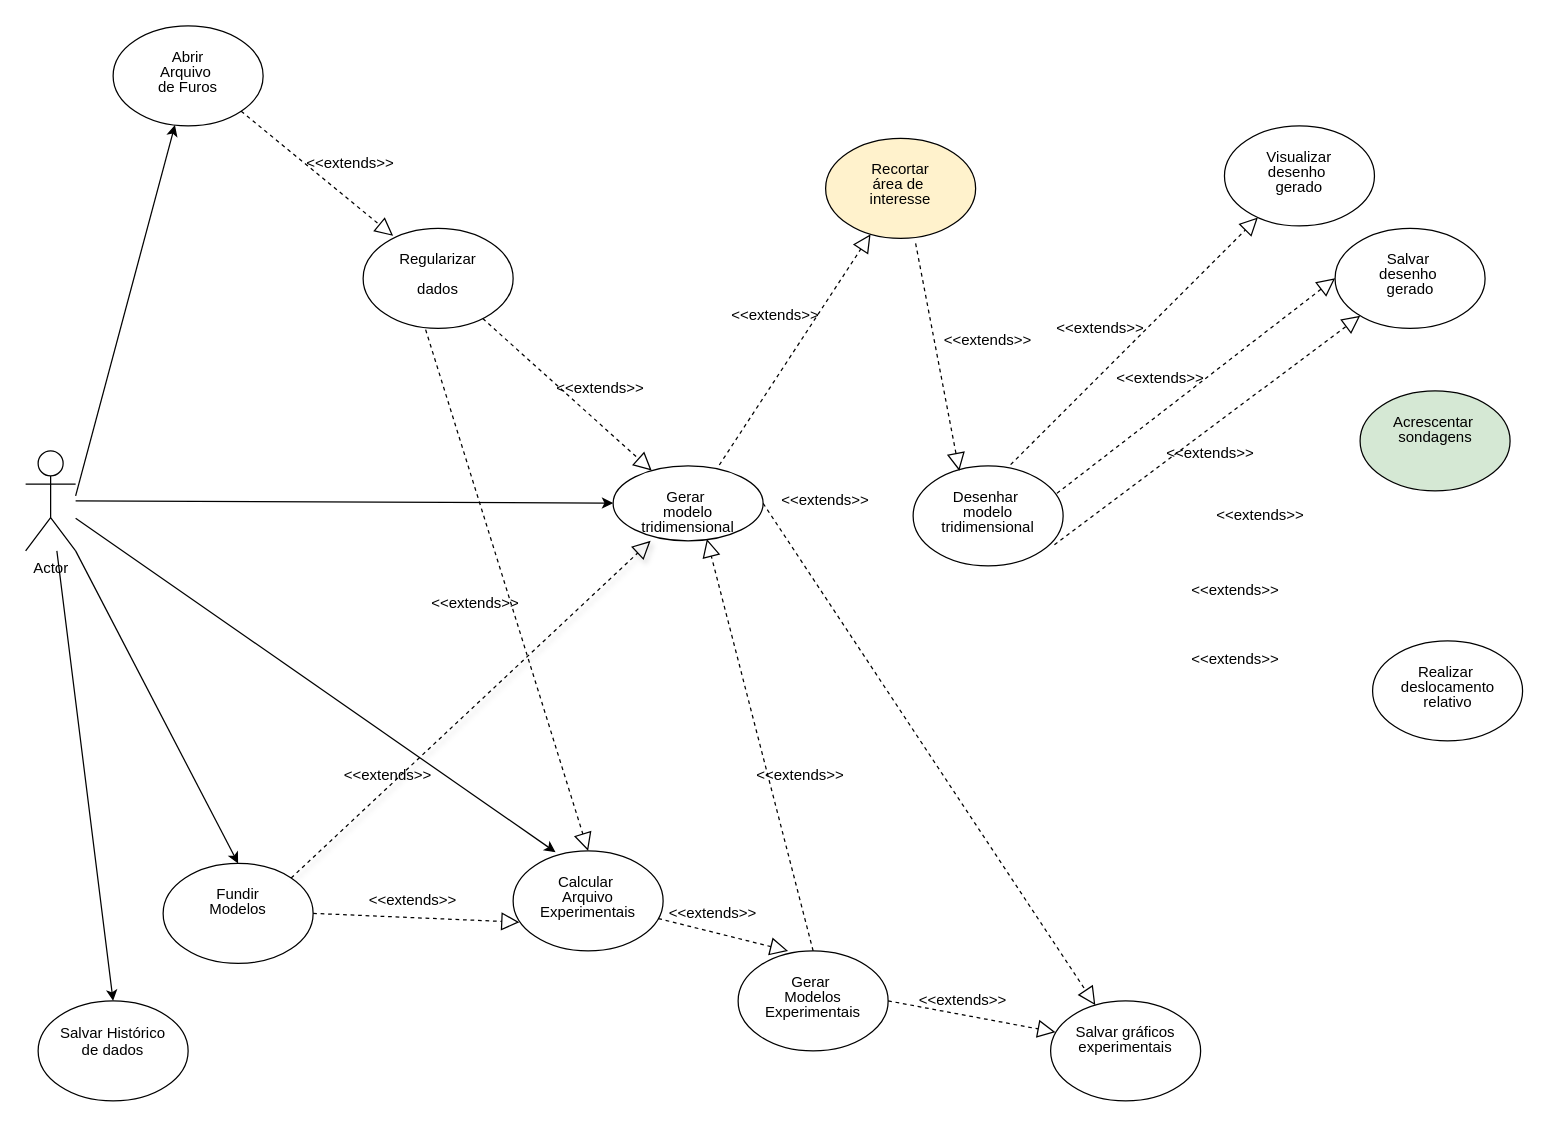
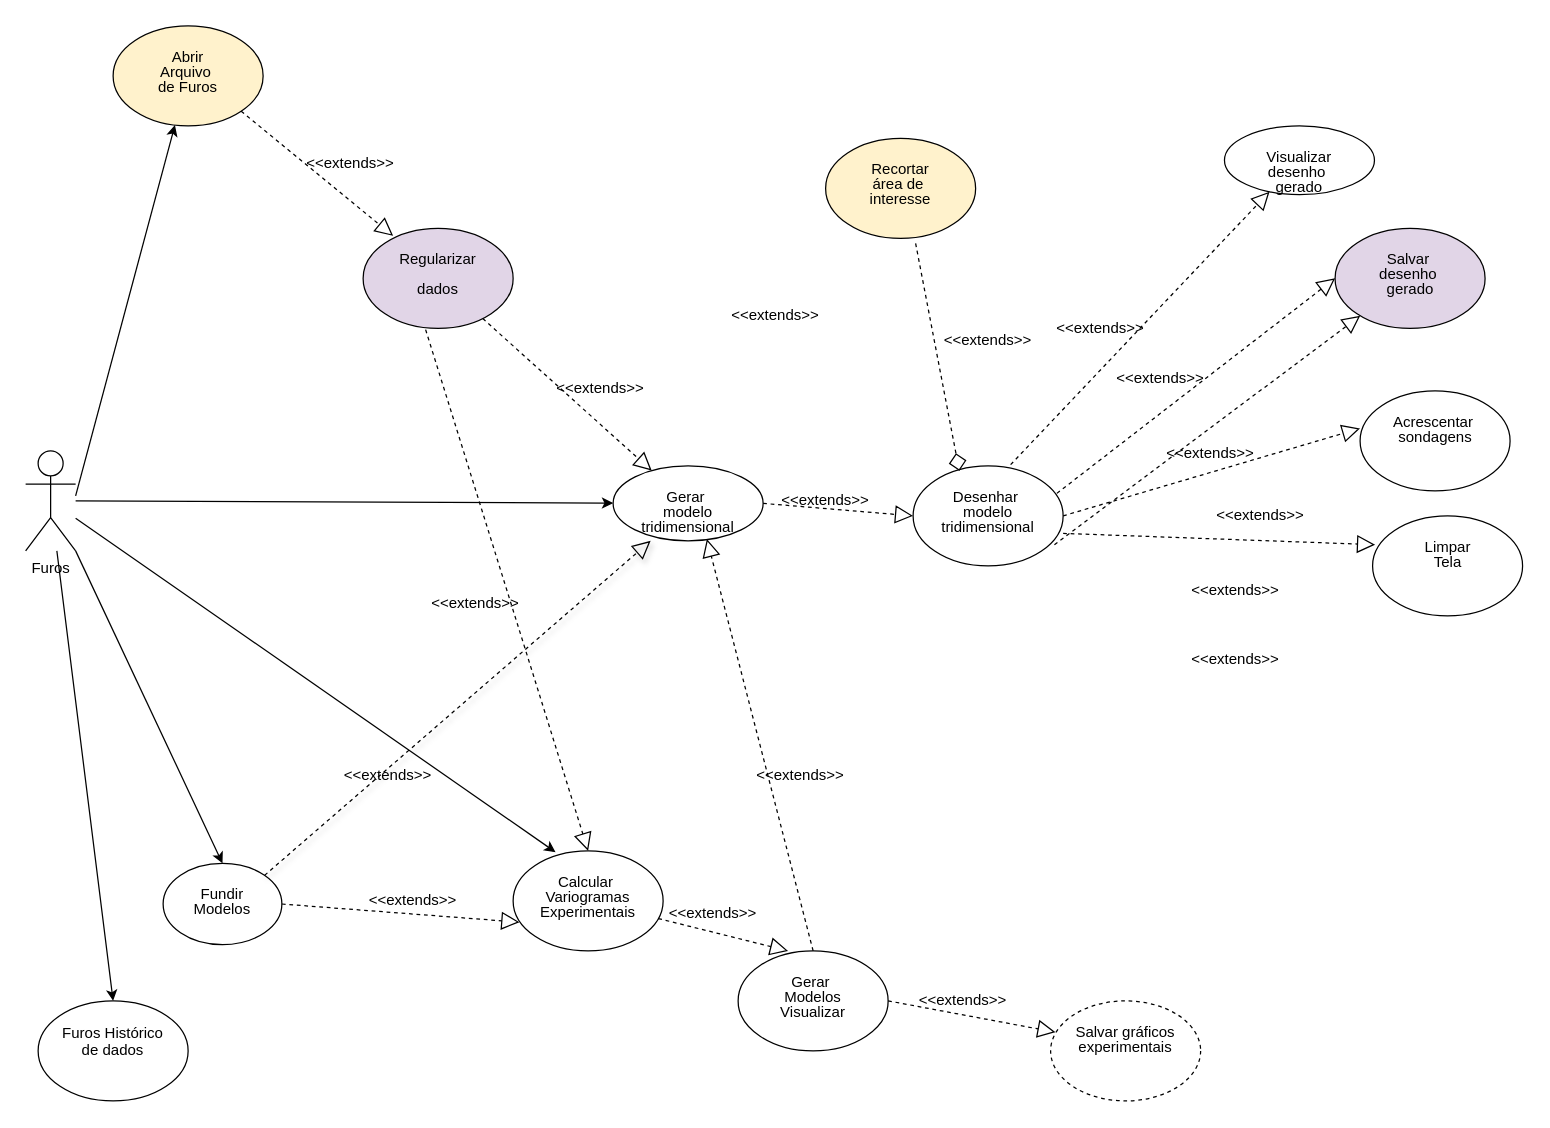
- <mxCell id="8" value="&lt;p style=&quot;line-height: 100%&quot;&gt;Abrir&lt;br&gt;Arquivo&amp;nbsp;&lt;br&gt;de Furos&lt;/p&gt;" style="ellipse;whiteSpace=wrap;html=1;verticalAlign=top;" parent="1" vertex="1"><mxGeometry x="90" y="20" width="120" height="80" as="geometry" /></mxCell>
+ <mxCell id="8" value="&lt;p style=&quot;line-height: 100%&quot;&gt;Abrir&lt;br&gt;Arquivo&amp;nbsp;&lt;br&gt;de Furos&lt;/p&gt;" style="ellipse;whiteSpace=wrap;html=1;verticalAlign=top;fillColor=#fff2cc;" parent="1" vertex="1"><mxGeometry x="90" y="20" width="120" height="80" as="geometry" /></mxCell>
- <mxCell id="43" value="&lt;p style=&quot;line-height: 100%&quot;&gt;Visualizar&lt;br&gt;desenho&amp;nbsp;&lt;br&gt;gerado&lt;/p&gt;" style="ellipse;whiteSpace=wrap;html=1;verticalAlign=top;" parent="1" vertex="1"><mxGeometry x="979.07" width="120" height="80" as="geometry" y="100" /></mxCell>
+ <mxCell id="43" value="&lt;p style=&quot;line-height: 100%&quot;&gt;Visualizar&lt;br&gt;desenho&amp;nbsp;&lt;br&gt;gerado&lt;/p&gt;" style="ellipse;whiteSpace=wrap;html=1;verticalAlign=top;" parent="1" vertex="1"><mxGeometry x="979.07" y="100" width="120" height="55" as="geometry" /></mxCell>
- <mxCell id="46" value="&lt;p style=&quot;line-height: 100%&quot;&gt;Regularizar&lt;/p&gt;&lt;p style=&quot;line-height: 100%&quot;&gt;dados&lt;/p&gt;" style="ellipse;whiteSpace=wrap;html=1;verticalAlign=top;" parent="1" vertex="1"><mxGeometry x="290" y="182" width="120" height="80" as="geometry" /></mxCell>
+ <mxCell id="46" value="&lt;p style=&quot;line-height: 100%&quot;&gt;Regularizar&lt;/p&gt;&lt;p style=&quot;line-height: 100%&quot;&gt;dados&lt;/p&gt;" style="ellipse;whiteSpace=wrap;html=1;verticalAlign=top;fillColor=#e1d5e7;" parent="1" vertex="1"><mxGeometry x="290" y="182" width="120" height="80" as="geometry" /></mxCell>
- <mxCell id="10" value="&lt;p style=&quot;line-height: 100%&quot;&gt;Salvar&amp;nbsp;&lt;br&gt;desenho&amp;nbsp;&lt;br&gt;gerado&lt;/p&gt;" style="ellipse;whiteSpace=wrap;html=1;verticalAlign=top;" parent="1" vertex="1"><mxGeometry x="1067.57" y="182" width="120" height="80" as="geometry" /></mxCell>
+ <mxCell id="10" value="&lt;p style=&quot;line-height: 100%&quot;&gt;Salvar&amp;nbsp;&lt;br&gt;desenho&amp;nbsp;&lt;br&gt;gerado&lt;/p&gt;" style="ellipse;whiteSpace=wrap;html=1;verticalAlign=top;fillColor=#e1d5e7;" parent="1" vertex="1"><mxGeometry x="1067.57" y="182" width="120" height="80" as="geometry" /></mxCell>
- <mxCell id="40" value="" style="endArrow=block;dashed=1;endFill=0;endSize=12;html=1;exitX=0.708;exitY=-0.012;exitDx=0;exitDy=0;exitPerimeter=0;" parent="1" source="11" target="9" edge="1"><mxGeometry width="160" relative="1" as="geometry"><mxPoint x="453" y="330" as="sourcePoint" /><mxPoint x="355" y="369.04" as="targetPoint" /></mxGeometry></mxCell>
- <mxCell id="16" value="&lt;p style=&quot;line-height: 100%&quot;&gt;Acrescentar&amp;nbsp;&lt;br&gt;sondagens&lt;/p&gt;" style="ellipse;whiteSpace=wrap;html=1;verticalAlign=top;fillColor=#d5e8d4;" parent="1" vertex="1"><mxGeometry x="1087.57" y="312" width="120" height="80" as="geometry" /></mxCell>
+ <mxCell id="16" value="&lt;p style=&quot;line-height: 100%&quot;&gt;Acrescentar&amp;nbsp;&lt;br&gt;sondagens&lt;/p&gt;" style="ellipse;whiteSpace=wrap;html=1;verticalAlign=top;" parent="1" vertex="1"><mxGeometry x="1087.57" y="312" width="120" height="80" as="geometry" /></mxCell>
- <mxCell id="54" value="" style="endArrow=block;dashed=1;endFill=0;endSize=12;html=1;exitX=0.6;exitY=1.05;exitDx=0;exitDy=0;exitPerimeter=0;entryX=0.308;entryY=0.05;entryDx=0;entryDy=0;entryPerimeter=0;" parent="1" source="9" target="39" edge="1"><mxGeometry width="160" relative="1" as="geometry"><mxPoint x="584.96" y="381.04" as="sourcePoint" /><mxPoint x="730" y="280" as="targetPoint" /></mxGeometry></mxCell>
+ <mxCell id="54" value="" style="endArrow=diamond;dashed=1;endFill=0;endSize=12;html=1;exitX=0.6;exitY=1.05;exitDx=0;exitDy=0;exitPerimeter=0;entryX=0.308;entryY=0.05;entryDx=0;entryDy=0;entryPerimeter=0;" parent="1" source="9" target="39" edge="1"><mxGeometry width="160" relative="1" as="geometry"><mxPoint x="584.96" y="381.04" as="sourcePoint" /><mxPoint x="730" y="280" as="targetPoint" /></mxGeometry></mxCell>
+ <mxCell id="17" value="" style="endArrow=block;dashed=1;endFill=0;endSize=12;html=1;entryX=0;entryY=0.375;entryDx=0;entryDy=0;entryPerimeter=0;exitX=1;exitY=0.5;exitDx=0;exitDy=0;" parent="1" source="39" target="16" edge="1"><mxGeometry width="160" relative="1" as="geometry"><mxPoint x="847.57" y="412" as="sourcePoint" /><mxPoint x="982.61" y="482" as="targetPoint" /></mxGeometry></mxCell>
+ <mxCell id="19" value="" style="endArrow=block;dashed=1;endFill=0;endSize=12;html=1;entryX=0.017;entryY=0.288;entryDx=0;entryDy=0;entryPerimeter=0;exitX=1;exitY=0.675;exitDx=0;exitDy=0;exitPerimeter=0;" parent="1" source="39" target="12" edge="1"><mxGeometry width="160" relative="1" as="geometry"><mxPoint x="844.57" y="426" as="sourcePoint" /><mxPoint x="1027.57" y="567" as="targetPoint" /></mxGeometry></mxCell>
+ <mxCell id="12" value="&lt;p style=&quot;line-height: 100%&quot;&gt;Limpar&lt;br&gt;Tela&lt;/p&gt;" style="ellipse;whiteSpace=wrap;html=1;verticalAlign=top;" parent="1" vertex="1"><mxGeometry x="1097.57" y="412" width="120" height="80" as="geometry" /></mxCell>
- <mxCell id="7" value="Actor" style="shape=umlActor;verticalLabelPosition=bottom;verticalAlign=top;html=1;direction=east;" parent="1" vertex="1"><mxGeometry x="20" y="360" width="40" height="80" as="geometry" /></mxCell>
+ <mxCell id="7" value="Furos" style="shape=umlActor;verticalLabelPosition=bottom;verticalAlign=top;html=1;direction=east;" parent="1" vertex="1"><mxGeometry x="20" y="360" width="40" height="80" as="geometry" /></mxCell>
- <mxCell id="13" value="&lt;p style=&quot;line-height: 100%&quot;&gt;Realizar&amp;nbsp;&lt;br&gt;deslocamento&lt;br&gt;relativo&lt;/p&gt;" style="ellipse;whiteSpace=wrap;html=1;verticalAlign=top;" parent="1" vertex="1"><mxGeometry x="1097.57" y="512" width="120" height="80" as="geometry" /></mxCell>
- <mxCell id="41" value="" style="endArrow=block;dashed=1;endFill=0;endSize=12;html=1;exitX=1;exitY=0.5;exitDx=0;exitDy=0;" parent="1" source="11" target="29" edge="1"><mxGeometry width="160" relative="1" as="geometry"><mxPoint x="420" y="440" as="sourcePoint" /><mxPoint x="489.385" y="189.785" as="targetPoint" /></mxGeometry></mxCell>
+ <mxCell id="41" value="" style="endArrow=block;dashed=1;endFill=0;endSize=12;html=1;entryX=0;entryY=0.5;entryDx=0;entryDy=0;exitX=1;exitY=0.5;exitDx=0;exitDy=0;" parent="1" source="11" target="39" edge="1"><mxGeometry width="160" relative="1" as="geometry"><mxPoint x="420" y="440" as="sourcePoint" /><mxPoint x="489.385" y="189.785" as="targetPoint" /></mxGeometry></mxCell>
- <mxCell id="24" value="&lt;p style=&quot;line-height: 100%&quot;&gt;Calcular&amp;nbsp;&lt;br&gt;Arquivo&lt;br&gt;Experimentais&lt;/p&gt;" style="ellipse;whiteSpace=wrap;html=1;verticalAlign=top;" parent="1" vertex="1"><mxGeometry x="410" y="680" width="120" height="80" as="geometry" /></mxCell>
+ <mxCell id="24" value="&lt;p style=&quot;line-height: 100%&quot;&gt;Calcular&amp;nbsp;&lt;br&gt;Variogramas&lt;br&gt;Experimentais&lt;/p&gt;" style="ellipse;whiteSpace=wrap;html=1;verticalAlign=top;" parent="1" vertex="1"><mxGeometry x="410" y="680" width="120" height="80" as="geometry" /></mxCell>
- <mxCell id="30" value="&lt;p style=&quot;line-height: 100%&quot;&gt;Fundir&lt;br&gt;Modelos&lt;/p&gt;" style="ellipse;whiteSpace=wrap;html=1;verticalAlign=top;" parent="1" vertex="1"><mxGeometry x="130" y="690" width="120" height="80" as="geometry" /></mxCell>
+ <mxCell id="30" value="&lt;p style=&quot;line-height: 100%&quot;&gt;Fundir&lt;br&gt;Modelos&lt;/p&gt;" style="ellipse;whiteSpace=wrap;html=1;verticalAlign=top;" parent="1" vertex="1"><mxGeometry x="130" y="690" width="95" height="65" as="geometry" /></mxCell>
- <mxCell id="25" value="&lt;p style=&quot;line-height: 100%&quot;&gt;Gerar&amp;nbsp;&lt;br&gt;Modelos&lt;br&gt;Experimentais&lt;/p&gt;" style="ellipse;whiteSpace=wrap;html=1;verticalAlign=top;" parent="1" vertex="1"><mxGeometry x="590" y="760" width="120" height="80" as="geometry" /></mxCell>
+ <mxCell id="25" value="&lt;p style=&quot;line-height: 100%&quot;&gt;Gerar&amp;nbsp;&lt;br&gt;Modelos&lt;br&gt;Visualizar&lt;/p&gt;" style="ellipse;whiteSpace=wrap;html=1;verticalAlign=top;" parent="1" vertex="1"><mxGeometry x="590" y="760" width="120" height="80" as="geometry" /></mxCell>
- <mxCell id="53" value="&lt;p style=&quot;line-height: 100%&quot;&gt;&lt;/p&gt;&lt;div&gt;&lt;span&gt;Salvar Histórico&lt;/span&gt;&lt;/div&gt;&lt;div&gt;&lt;span&gt;de dados&lt;/span&gt;&lt;/div&gt;&lt;p&gt;&lt;/p&gt;" style="ellipse;whiteSpace=wrap;html=1;verticalAlign=top;align=center;" parent="1" vertex="1"><mxGeometry x="30" y="800" width="120" height="80" as="geometry" /></mxCell>
+ <mxCell id="53" value="&lt;p style=&quot;line-height: 100%&quot;&gt;&lt;/p&gt;&lt;div&gt;&lt;span&gt;Furos Histórico&lt;/span&gt;&lt;/div&gt;&lt;div&gt;&lt;span&gt;de dados&lt;/span&gt;&lt;/div&gt;&lt;p&gt;&lt;/p&gt;" style="ellipse;whiteSpace=wrap;html=1;verticalAlign=top;align=center;" parent="1" vertex="1"><mxGeometry x="30" y="800" width="120" height="80" as="geometry" /></mxCell>
- <mxCell id="29" value="&lt;p style=&quot;line-height: 100%&quot;&gt;Salvar gráficos&lt;br&gt;experimentais&lt;/p&gt;" style="ellipse;whiteSpace=wrap;html=1;verticalAlign=top;" parent="1" vertex="1"><mxGeometry x="840" y="800" width="120" height="80" as="geometry" /></mxCell>
+ <mxCell id="29" value="&lt;p style=&quot;line-height: 100%&quot;&gt;Salvar gráficos&lt;br&gt;experimentais&lt;/p&gt;" style="ellipse;whiteSpace=wrap;html=1;verticalAlign=top;dashed=1;" parent="1" vertex="1"><mxGeometry x="840" y="800" width="120" height="80" as="geometry" /></mxCell>
